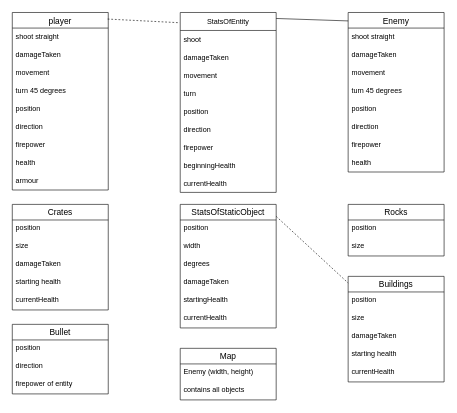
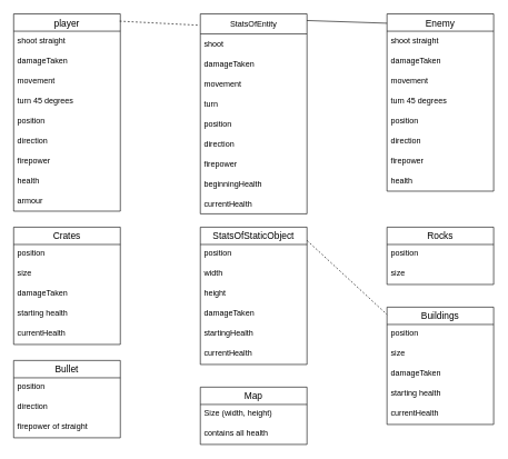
- <mxCell id="58" value="degrees" style="text;strokeColor=none;fillColor=none;spacingLeft=4;spacingRight=4;overflow=hidden;rotatable=0;points=[[0,0.5],[1,0.5]];portConstraint=eastwest;fontSize=12;" vertex="1" parent="55"><mxGeometry y="86" width="160" height="30" as="geometry" /></mxCell>
+ <mxCell id="58" value="height" style="text;strokeColor=none;fillColor=none;spacingLeft=4;spacingRight=4;overflow=hidden;rotatable=0;points=[[0,0.5],[1,0.5]];portConstraint=eastwest;fontSize=12;" vertex="1" parent="55"><mxGeometry y="86" width="160" height="30" as="geometry" /></mxCell>
- <mxCell id="41" value="Enemy (width, height)" style="text;strokeColor=none;fillColor=none;spacingLeft=4;spacingRight=4;overflow=hidden;rotatable=0;points=[[0,0.5],[1,0.5]];portConstraint=eastwest;fontSize=12;" parent="40" vertex="1"><mxGeometry y="26" width="160" height="30" as="geometry" /></mxCell>
+ <mxCell id="41" value="Size (width, height)" style="text;strokeColor=none;fillColor=none;spacingLeft=4;spacingRight=4;overflow=hidden;rotatable=0;points=[[0,0.5],[1,0.5]];portConstraint=eastwest;fontSize=12;" parent="40" vertex="1"><mxGeometry y="26" width="160" height="30" as="geometry" /></mxCell>
- <mxCell id="39" value="firepower of entity" style="text;strokeColor=none;fillColor=none;spacingLeft=4;spacingRight=4;overflow=hidden;rotatable=0;points=[[0,0.5],[1,0.5]];portConstraint=eastwest;fontSize=12;" parent="36" vertex="1"><mxGeometry y="86" width="160" height="30" as="geometry" /></mxCell>
+ <mxCell id="39" value="firepower of straight" style="text;strokeColor=none;fillColor=none;spacingLeft=4;spacingRight=4;overflow=hidden;rotatable=0;points=[[0,0.5],[1,0.5]];portConstraint=eastwest;fontSize=12;" parent="36" vertex="1"><mxGeometry y="86" width="160" height="30" as="geometry" /></mxCell>
- <mxCell id="42" value="contains all objects" style="text;strokeColor=none;fillColor=none;spacingLeft=4;spacingRight=4;overflow=hidden;rotatable=0;points=[[0,0.5],[1,0.5]];portConstraint=eastwest;fontSize=12;" parent="40" vertex="1"><mxGeometry y="56" width="160" height="30" as="geometry" /></mxCell>
+ <mxCell id="42" value="contains all health" style="text;strokeColor=none;fillColor=none;spacingLeft=4;spacingRight=4;overflow=hidden;rotatable=0;points=[[0,0.5],[1,0.5]];portConstraint=eastwest;fontSize=12;" parent="40" vertex="1"><mxGeometry y="56" width="160" height="30" as="geometry" /></mxCell>
